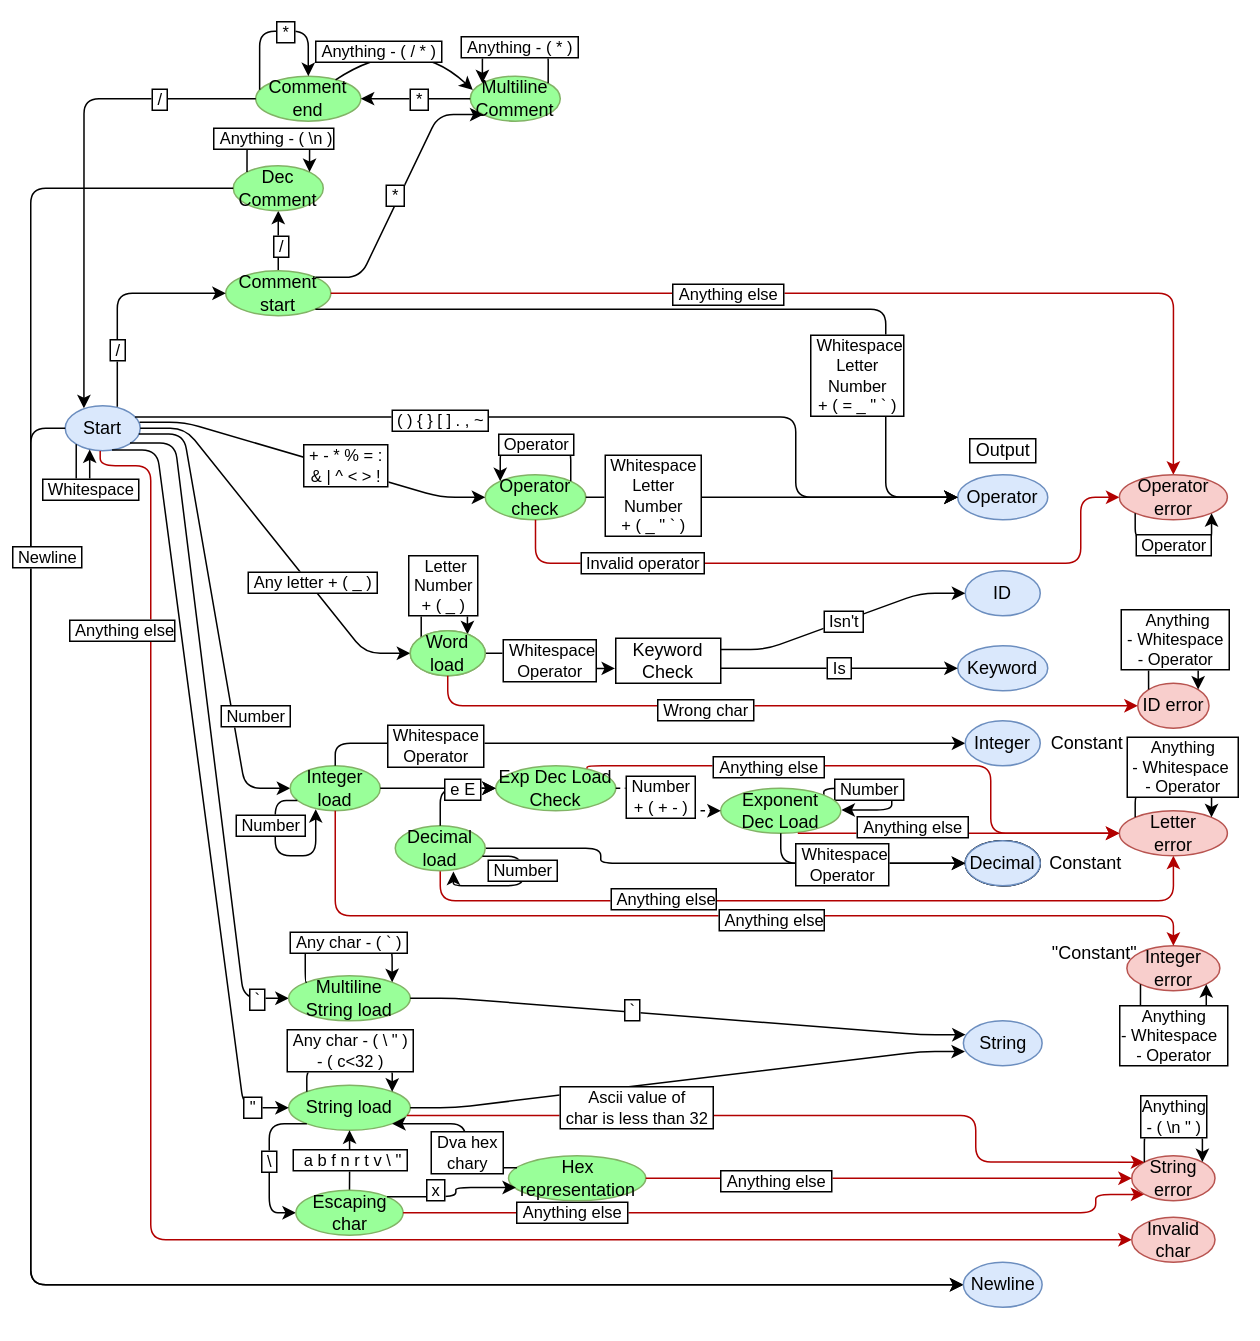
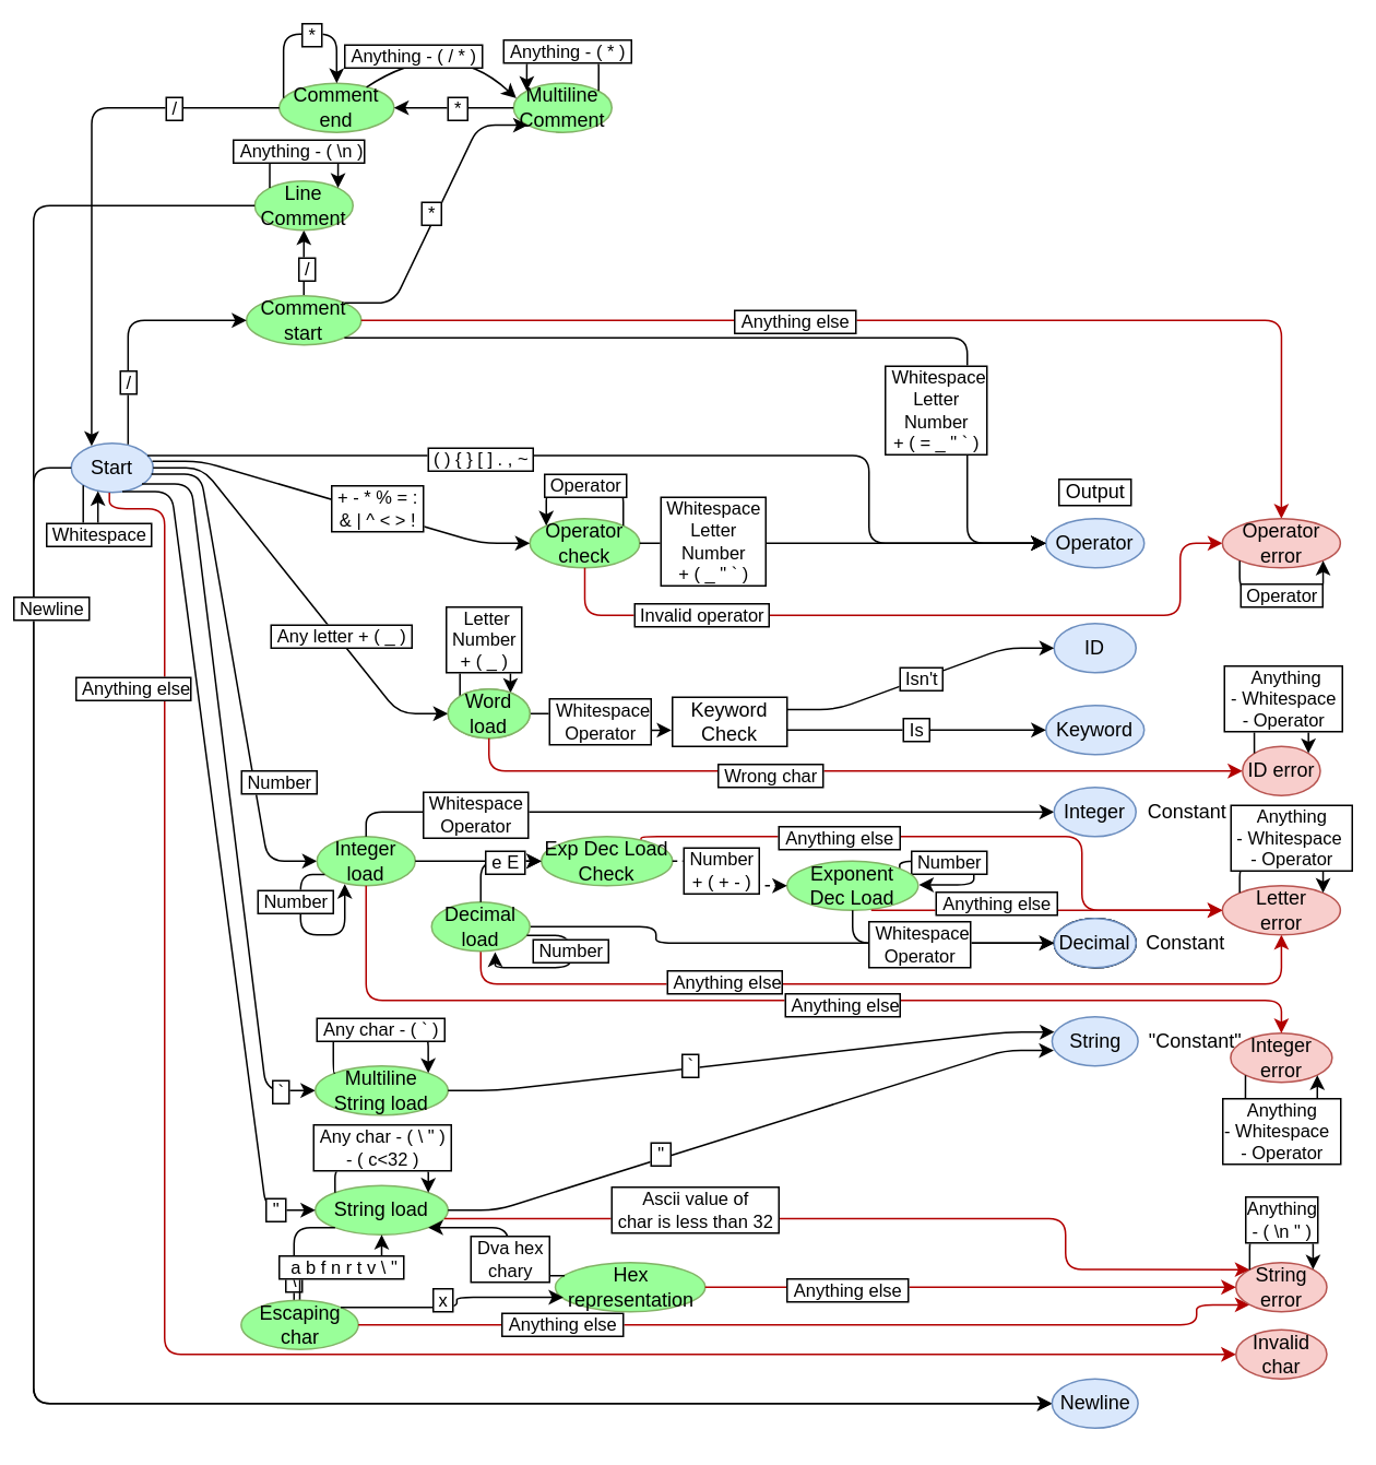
- <mxCell id="76" value="Dec Comment" style="ellipse;whiteSpace=wrap;html=1;strokeColor=#82b366;fillColor=#99FF99;" parent="1" vertex="1"><mxGeometry x="155.02" y="110" width="59.99" height="30" as="geometry" /></mxCell>
+ <mxCell id="76" value="Line Comment" style="ellipse;whiteSpace=wrap;html=1;strokeColor=#82b366;fillColor=#99FF99;" parent="1" vertex="1"><mxGeometry x="155.02" y="110" width="59.99" height="30" as="geometry" /></mxCell>
- <mxCell id="45" value="String" style="ellipse;whiteSpace=wrap;html=1;fillColor=#dae8fc;strokeColor=#6c8ebf;" parent="1" vertex="1"><mxGeometry x="641.75" y="680" width="52.5" height="30" as="geometry" /></mxCell>
+ <mxCell id="45" value="String" style="ellipse;whiteSpace=wrap;html=1;fillColor=#dae8fc;strokeColor=#6c8ebf;" parent="1" vertex="1"><mxGeometry x="641.75" y="620" width="52.5" height="30" as="geometry" /></mxCell>
- <mxCell id="16" value="Escaping char" style="ellipse;whiteSpace=wrap;html=1;strokeColor=#82b366;fillColor=#99FF99;" parent="1" vertex="1"><mxGeometry x="196.75" y="792.99" width="71.5" height="30" as="geometry" /></mxCell>
+ <mxCell id="16" value="Escaping char" style="ellipse;whiteSpace=wrap;html=1;strokeColor=#82b366;fillColor=#99FF99;" parent="1" vertex="1"><mxGeometry x="146.75" y="792.99" width="71.5" height="30" as="geometry" /></mxCell>
